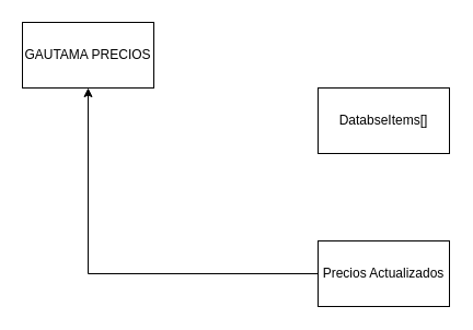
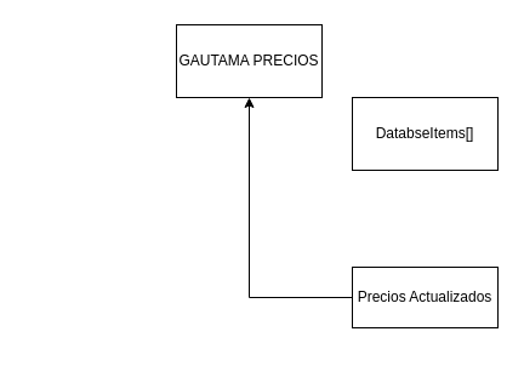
- <mxCell id="2" value="GAUTAMA PRECIOS" style="rounded=0;whiteSpace=wrap;html=1;glass=0;shadow=0;" vertex="1" parent="1"><mxGeometry x="20" y="20" width="120" height="60" as="geometry" /></mxCell>
+ <mxCell id="2" value="GAUTAMA PRECIOS" style="rounded=0;whiteSpace=wrap;html=1;glass=0;shadow=0;" vertex="1" parent="1"><mxGeometry x="145" y="20" width="120" height="60" as="geometry" /></mxCell>
- <mxCell id="4" value="Precios Actualizados" style="rounded=0;whiteSpace=wrap;html=1;" vertex="1" parent="1"><mxGeometry x="290" y="220" width="120" height="60" as="geometry" /></mxCell>
+ <mxCell id="4" value="Precios Actualizados" style="rounded=0;whiteSpace=wrap;html=1;" vertex="1" parent="1"><mxGeometry x="290" y="220" width="120" height="50" as="geometry" /></mxCell>
